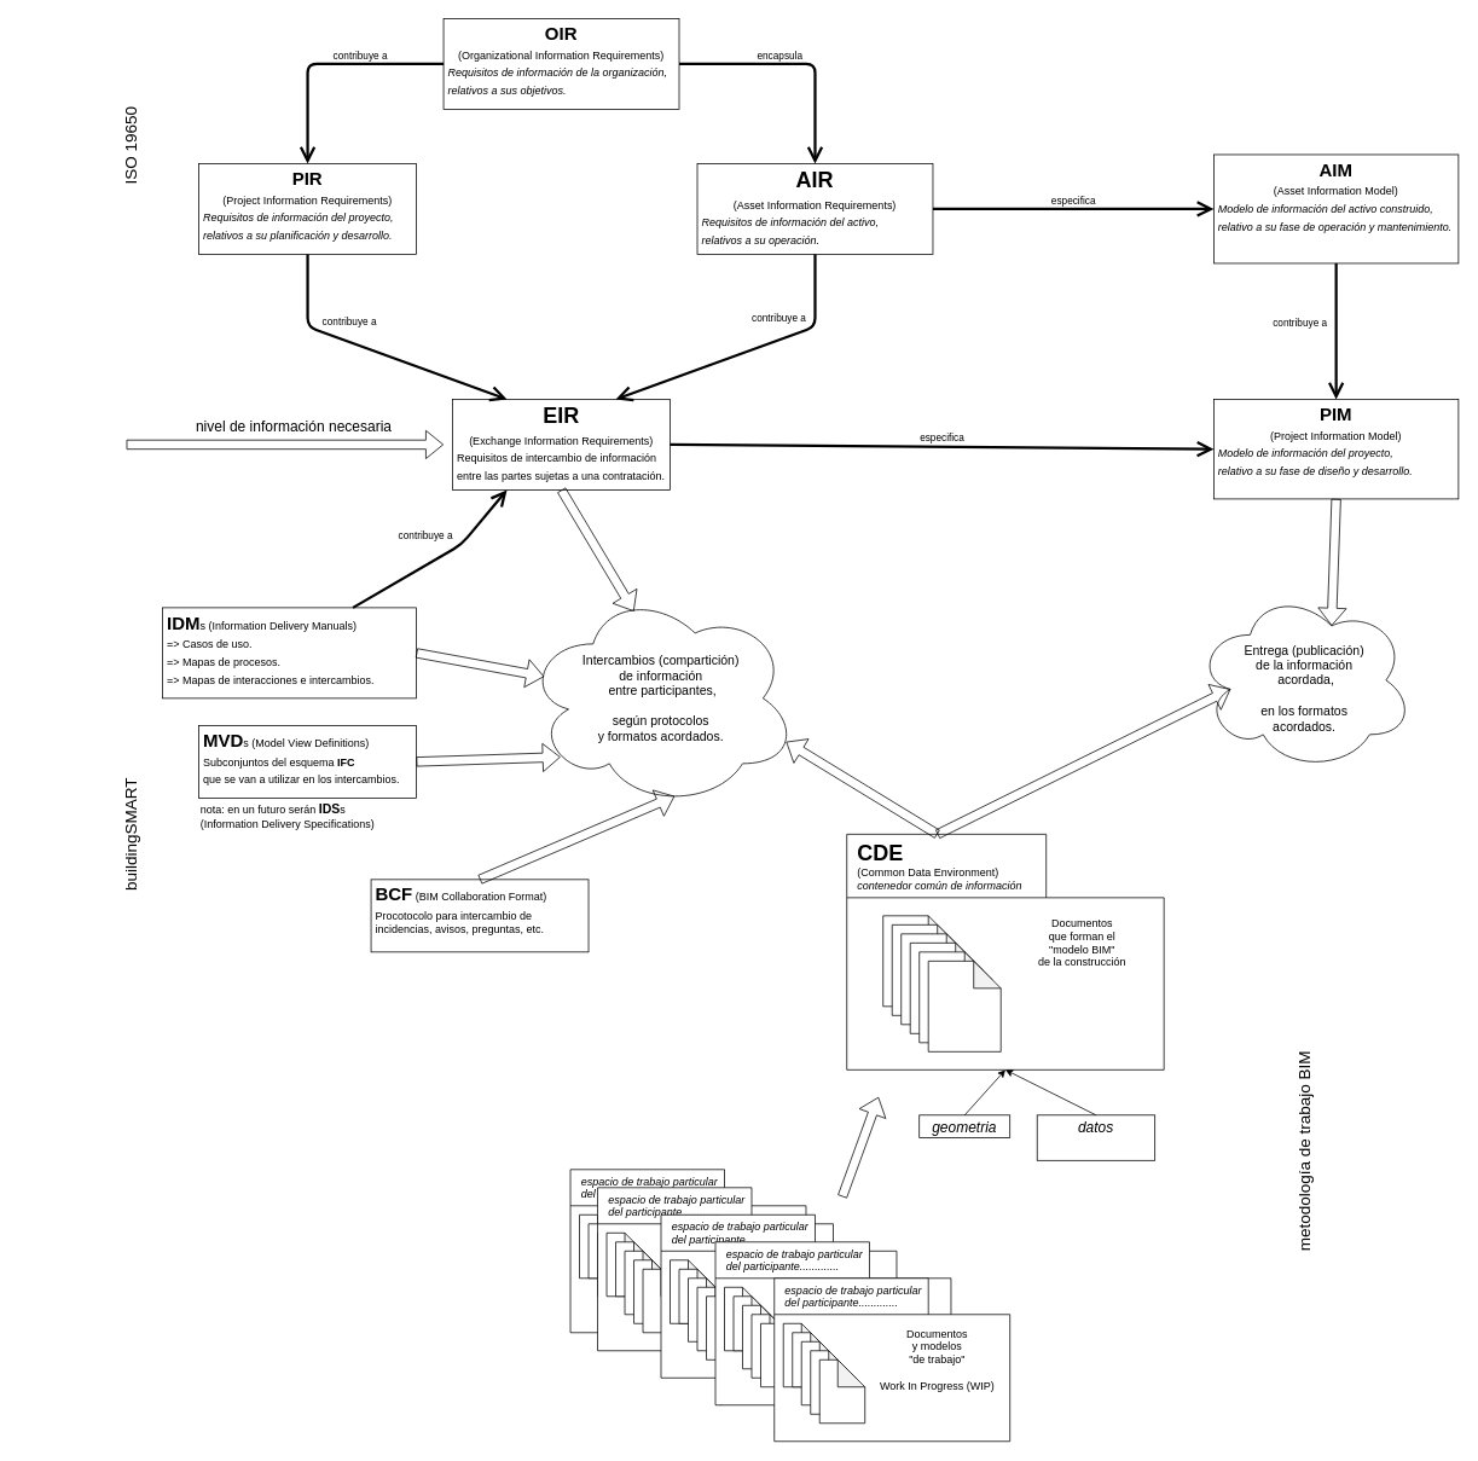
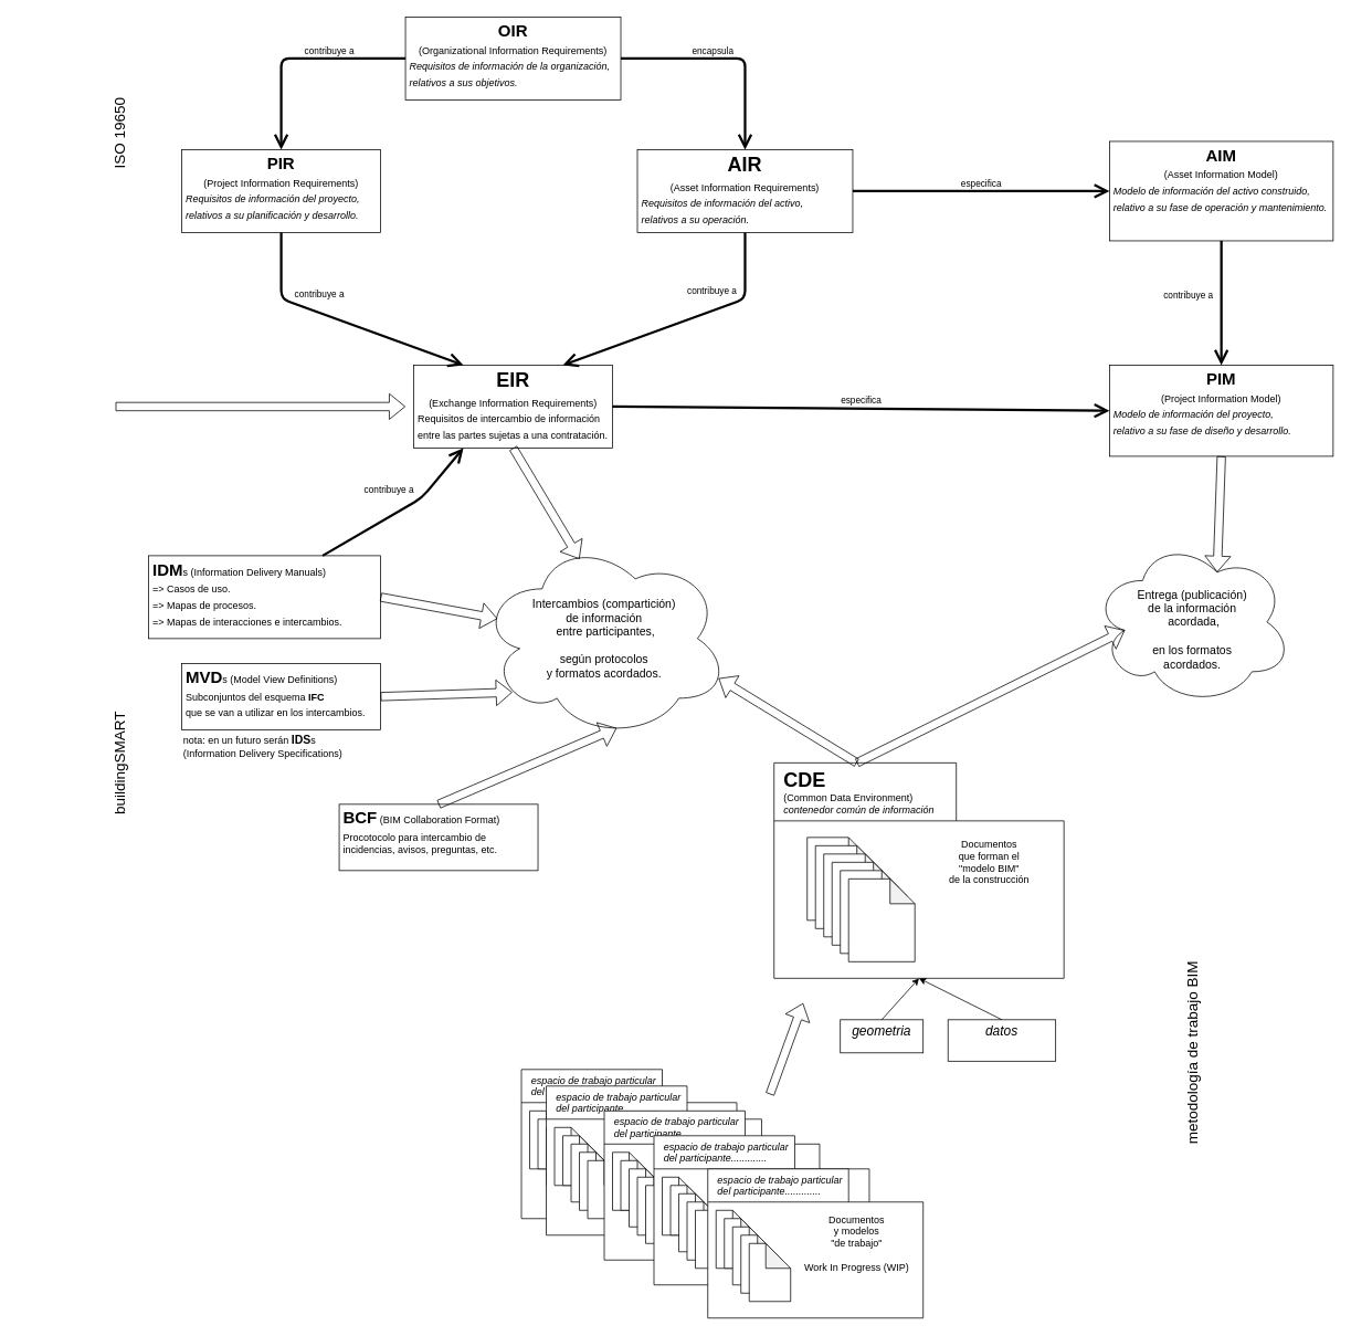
- <mxCell id="33" value="nivel de información necesaria" style="text;html=1;strokeColor=none;fillColor=none;align=center;verticalAlign=middle;whiteSpace=wrap;rounded=0;fontSize=16;" parent="1" vertex="1"><mxGeometry x="189" y="460" width="270" height="20" as="geometry" /></mxCell>
- <mxCell id="13" value="&lt;p style=&quot;margin: 5px&quot;&gt;&lt;i&gt;&lt;font style=&quot;font-size: 16px&quot;&gt;geometria&lt;/font&gt;&lt;/i&gt;&lt;/p&gt;" style="shape=rect;html=1;overflow=fill;whiteSpace=wrap;align=center;" parent="1" vertex="1"><mxGeometry x="1014" y="1230" width="100" height="25" as="geometry" /></mxCell>
+ <mxCell id="13" value="&lt;p style=&quot;margin: 5px&quot;&gt;&lt;i&gt;&lt;font style=&quot;font-size: 16px&quot;&gt;geometria&lt;/font&gt;&lt;/i&gt;&lt;/p&gt;" style="shape=rect;html=1;overflow=fill;whiteSpace=wrap;align=center;" parent="1" vertex="1"><mxGeometry x="1014" y="1230" width="100" height="40" as="geometry" /></mxCell>
